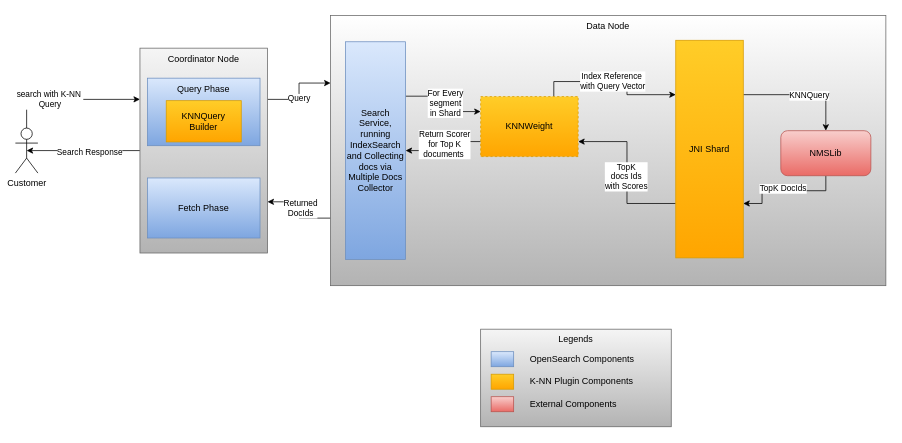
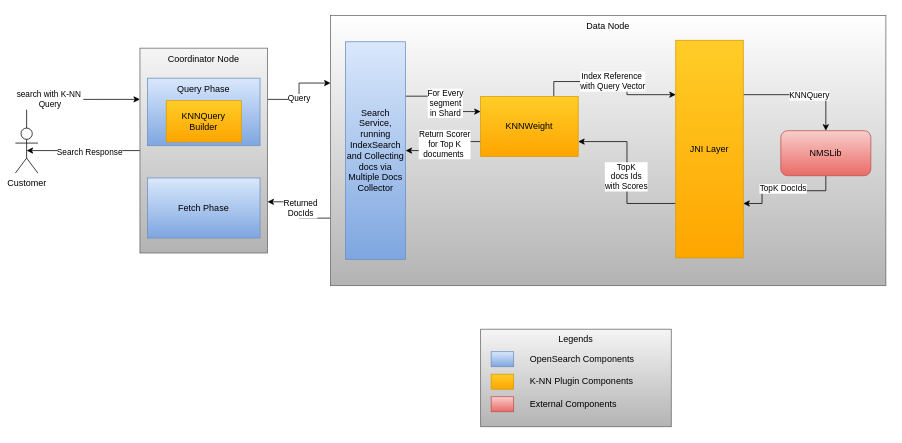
- <mxCell id="22" value="KNNWeight&lt;br&gt;" style="rounded=0;whiteSpace=wrap;html=1;fillColor=#ffcd28;strokeColor=#d79b00;gradientColor=#ffa500;dashed=1;" vertex="1" parent="1"><mxGeometry x="640" y="128" width="130" height="80" as="geometry" /></mxCell>
+ <mxCell id="22" value="KNNWeight&lt;br&gt;" style="rounded=0;whiteSpace=wrap;html=1;fillColor=#ffcd28;strokeColor=#d79b00;gradientColor=#ffa500;" vertex="1" parent="1"><mxGeometry x="640" y="128" width="130" height="80" as="geometry" /></mxCell>
- <mxCell id="17" value="JNI Shard" style="rounded=0;whiteSpace=wrap;html=1;fillColor=#ffcd28;gradientColor=#ffa500;strokeColor=#d79b00;" vertex="1" parent="1"><mxGeometry x="900" y="53" width="90" height="290" as="geometry" /></mxCell>
+ <mxCell id="17" value="JNI Layer" style="rounded=0;whiteSpace=wrap;html=1;fillColor=#ffcd28;gradientColor=#ffa500;strokeColor=#d79b00;" vertex="1" parent="1"><mxGeometry x="900" y="53" width="90" height="290" as="geometry" /></mxCell>
